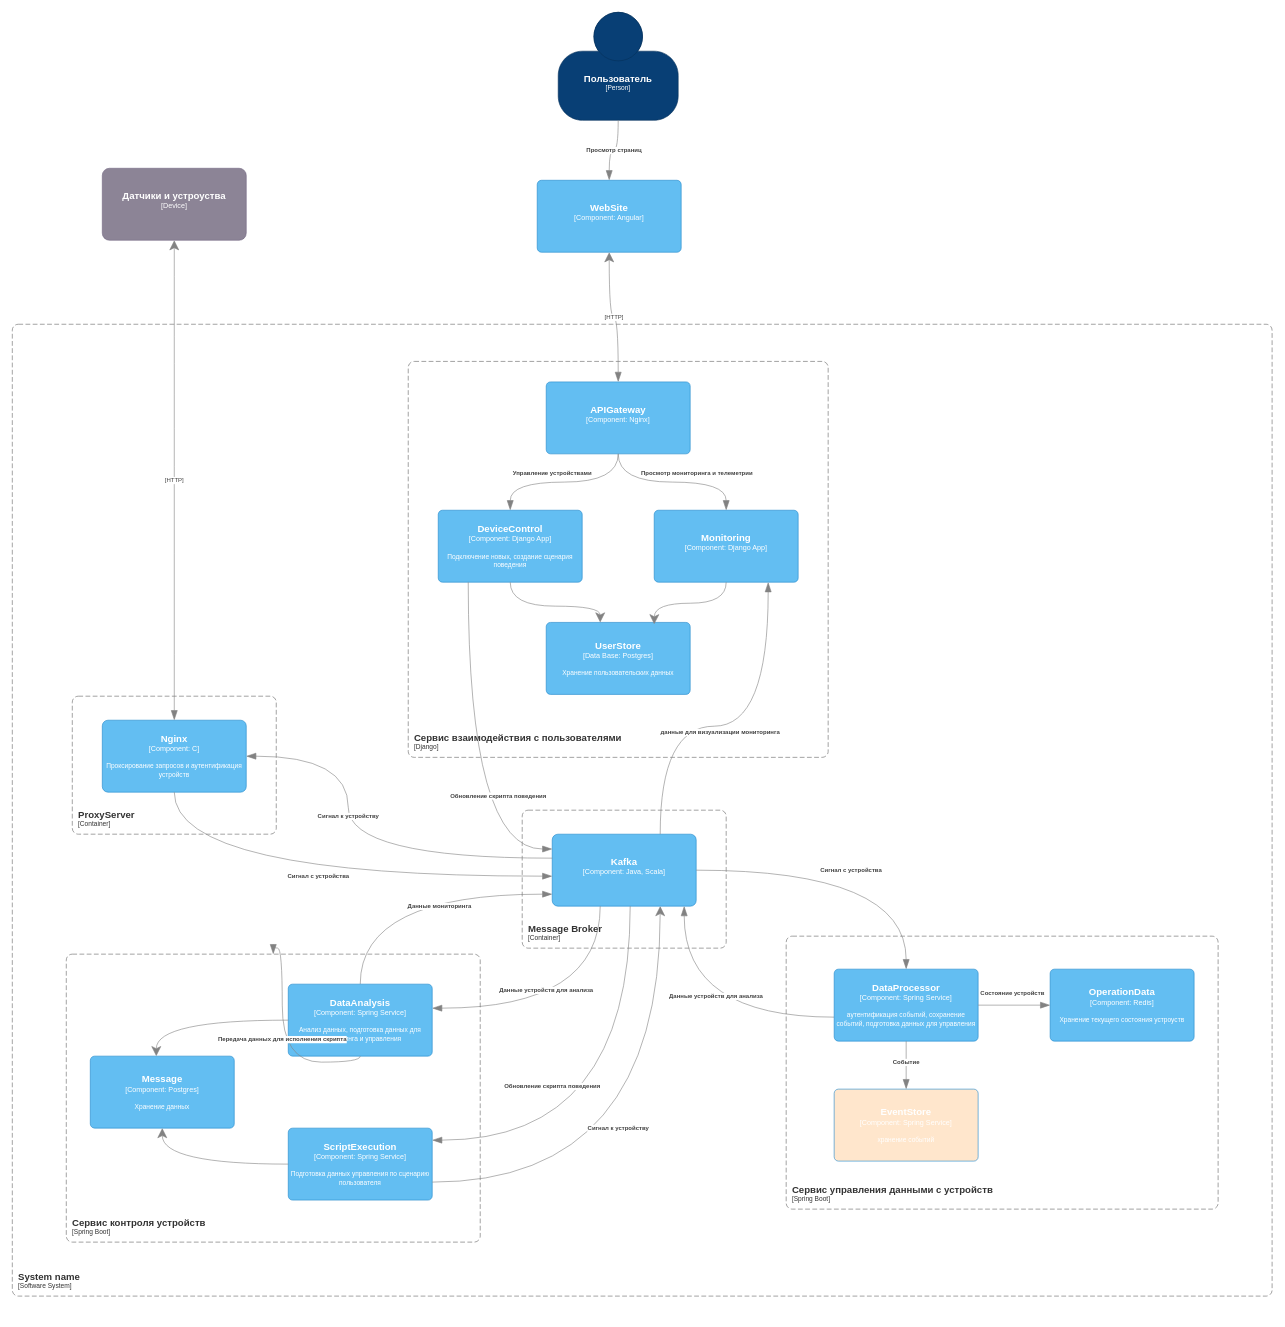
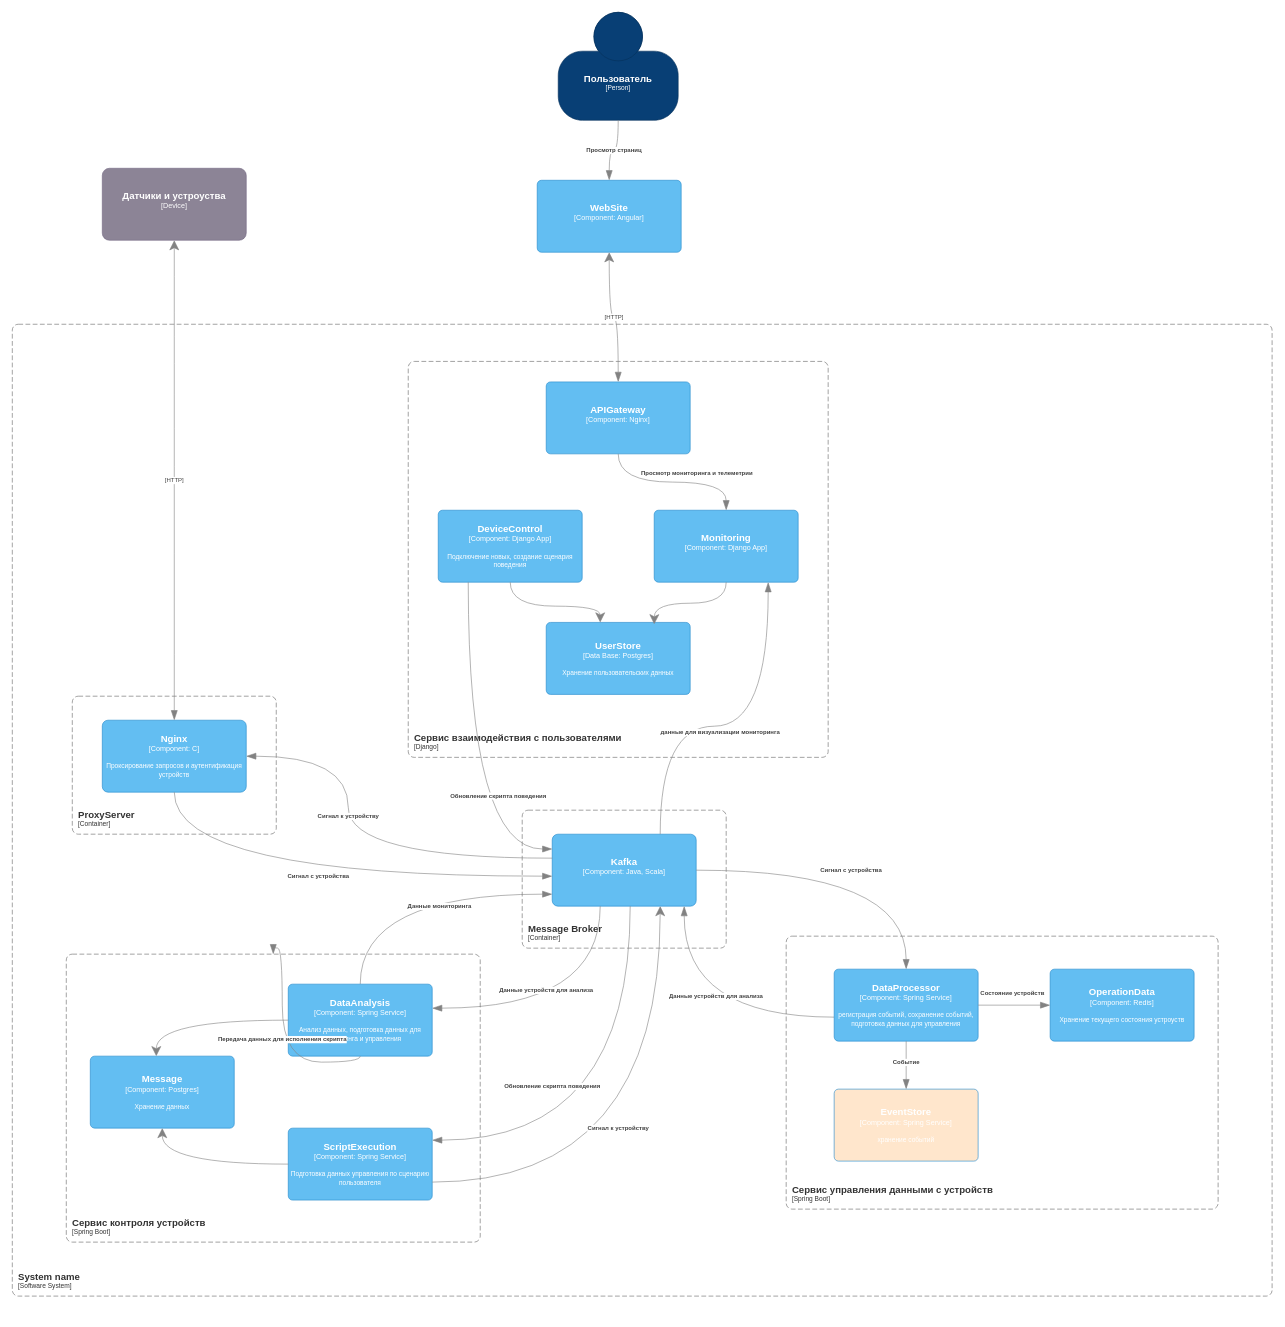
- <mxCell id="12" value="&lt;div style=&quot;text-align: left&quot;&gt;&lt;div style=&quot;text-align: center&quot;&gt;&lt;b&gt;Управление устройствами&lt;/b&gt;&lt;/div&gt;" style="endArrow=blockThin;html=1;fontSize=10;fontColor=#404040;strokeWidth=1;endFill=1;strokeColor=#828282;elbow=vertical;metaEdit=1;endSize=14;startSize=14;jumpStyle=arc;jumpSize=16;rounded=0;edgeStyle=orthogonalEdgeStyle;curved=1;" edge="1" parent="7" source="11" target="9"><mxGeometry x="0.148" y="-15" width="240" relative="1" as="geometry"><mxPoint x="90" y="148.167" as="sourcePoint" /><mxPoint x="330" y="148.167" as="targetPoint" /><mxPoint as="offset" /></mxGeometry></mxCell>
- <mxCell id="46" value="&lt;font style=&quot;font-size: 16px&quot;&gt;&lt;b&gt;DataProcessor&lt;/b&gt;&lt;/font&gt;&lt;div&gt;[Component: Spring Service]&lt;/div&gt;&lt;br&gt;&lt;div&gt;&lt;font style=&quot;font-size: 11px&quot;&gt;аутентификация событий, сохранение событий, подготовка данных для управления&lt;/font&gt;&lt;/div&gt;" style="rounded=1;whiteSpace=wrap;html=1;labelBackgroundColor=none;fillColor=#63BEF2;fontColor=#ffffff;align=center;arcSize=6;strokeColor=#2086C9;metaEdit=1;resizable=0;points=[[0.25,0,0],[0.5,0,0],[0.75,0,0],[1,0.25,0],[1,0.5,0],[1,0.75,0],[0.75,1,0],[0.5,1,0],[0.25,1,0],[0,0.75,0],[0,0.5,0],[0,0.25,0]];" vertex="1" parent="44"><mxGeometry x="80" y="55" width="240" height="120" as="geometry" /></mxCell>
+ <mxCell id="46" value="&lt;font style=&quot;font-size: 16px&quot;&gt;&lt;b&gt;DataProcessor&lt;/b&gt;&lt;/font&gt;&lt;div&gt;[Component: Spring Service]&lt;/div&gt;&lt;br&gt;&lt;div&gt;&lt;font style=&quot;font-size: 11px&quot;&gt;регистрация событий, сохранение событий, подготовка данных для управления&lt;/font&gt;&lt;/div&gt;" style="rounded=1;whiteSpace=wrap;html=1;labelBackgroundColor=none;fillColor=#63BEF2;fontColor=#ffffff;align=center;arcSize=6;strokeColor=#2086C9;metaEdit=1;resizable=0;points=[[0.25,0,0],[0.5,0,0],[0.75,0,0],[1,0.25,0],[1,0.5,0],[1,0.75,0],[0.75,1,0],[0.5,1,0],[0.25,1,0],[0,0.75,0],[0,0.5,0],[0,0.25,0]];" vertex="1" parent="44"><mxGeometry x="80" y="55" width="240" height="120" as="geometry" /></mxCell>
